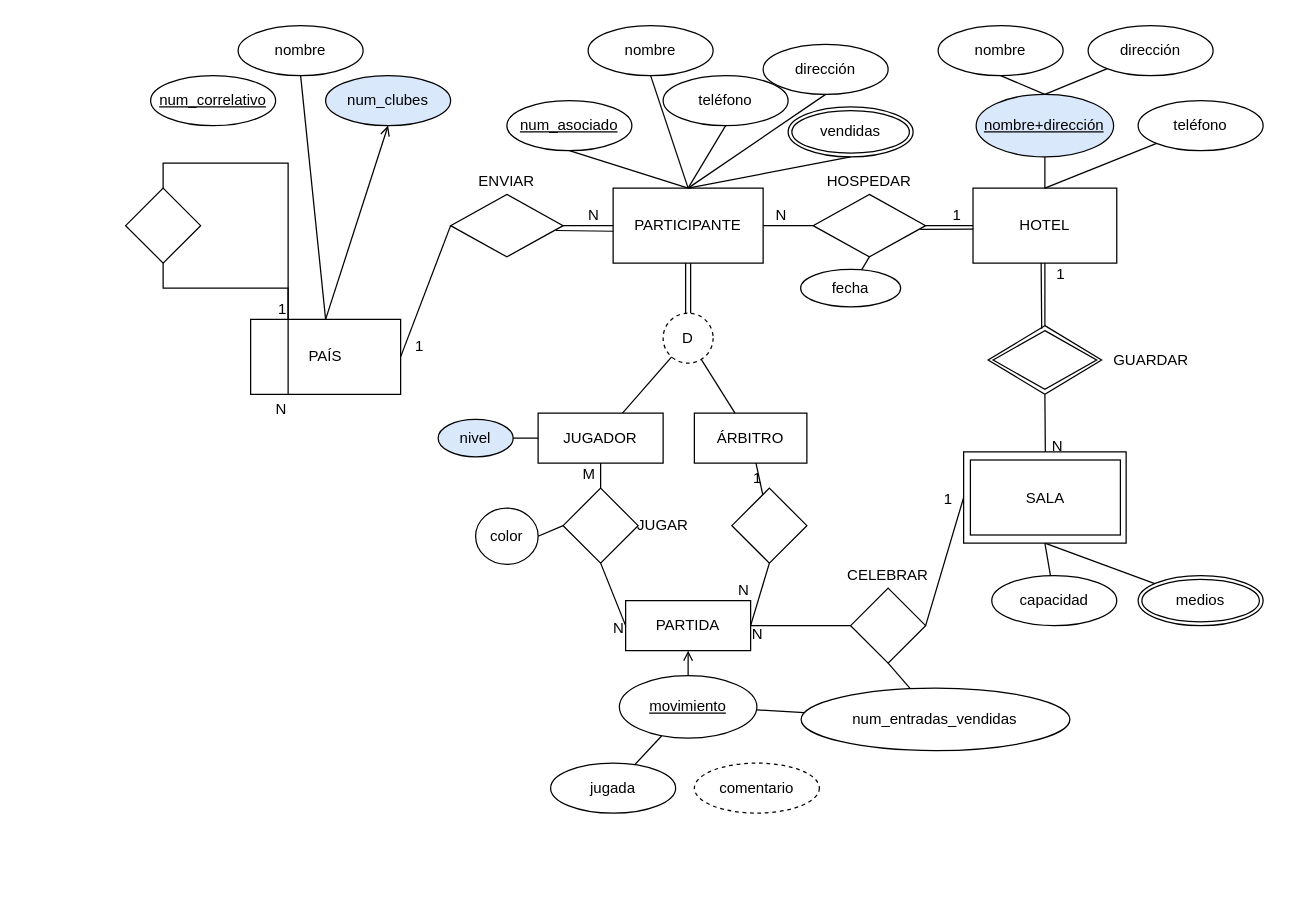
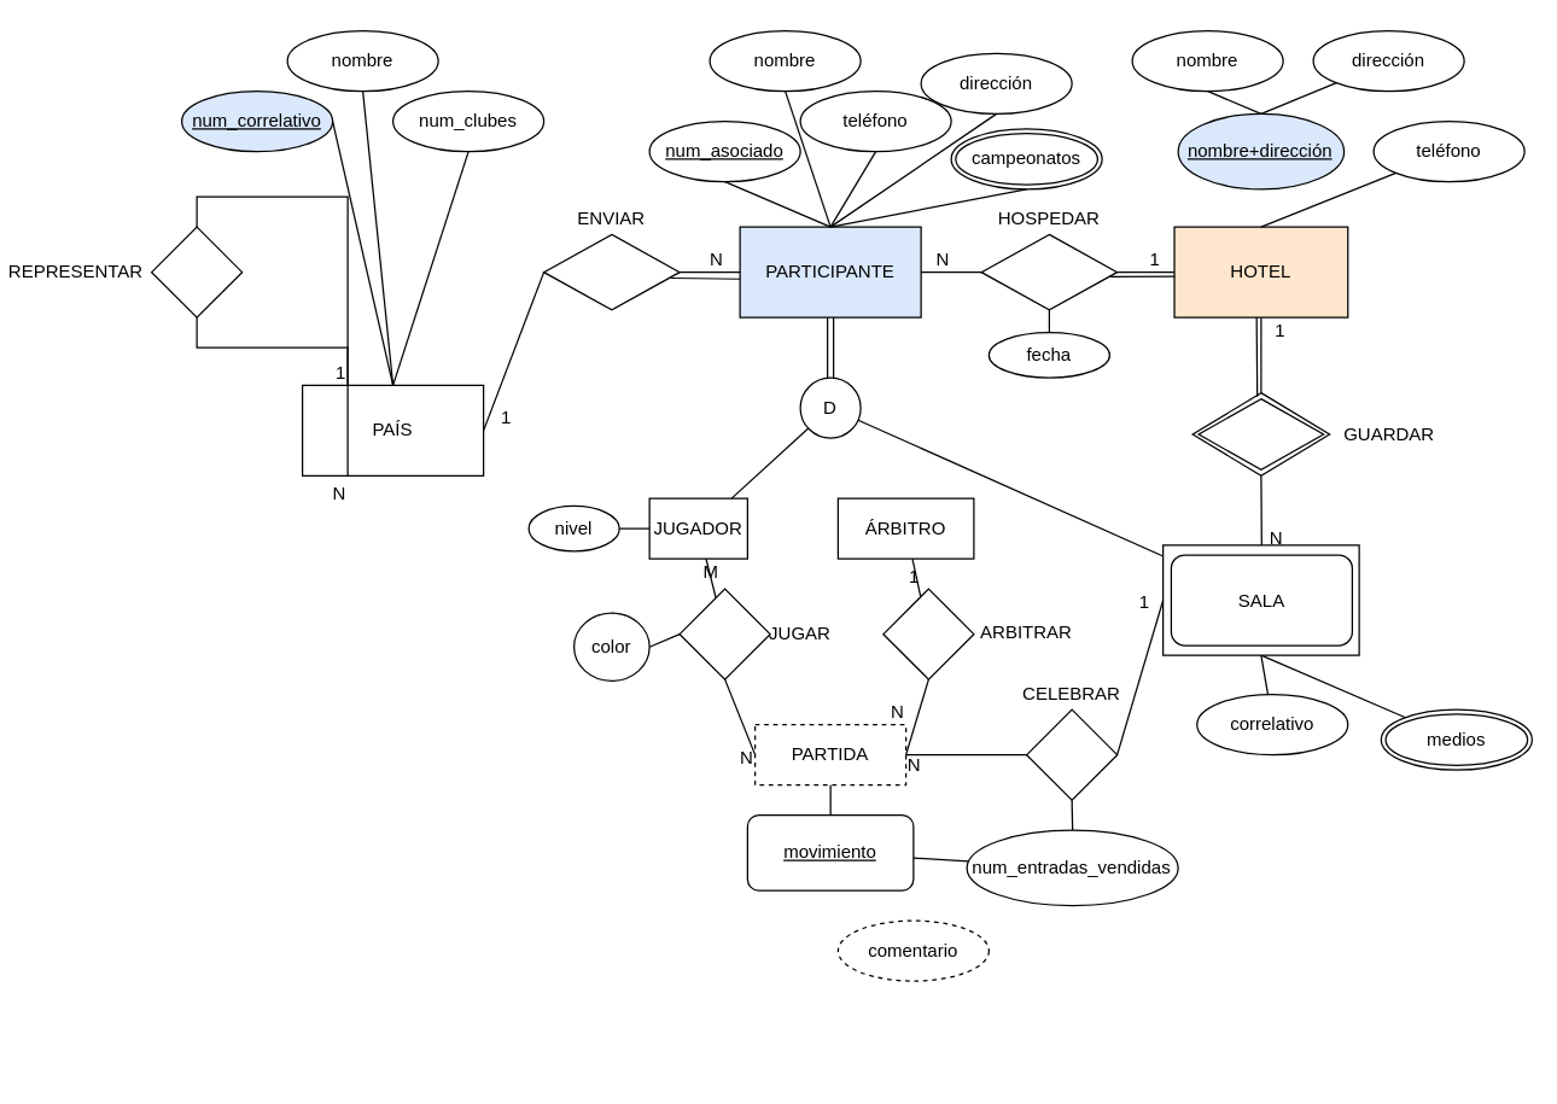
- <mxCell id="4" value="&lt;u&gt;num_correlativo&lt;/u&gt;" style="ellipse;whiteSpace=wrap;html=1;align=center;" parent="1" vertex="1"><mxGeometry x="120" y="60" width="100" height="40" as="geometry" /></mxCell>
+ <mxCell id="4" value="&lt;u&gt;num_correlativo&lt;/u&gt;" style="ellipse;whiteSpace=wrap;html=1;align=center;fillColor=#dae8fc;" parent="1" vertex="1"><mxGeometry x="120" y="60" width="100" height="40" as="geometry" /></mxCell>
- <mxCell id="3" value="num_clubes" style="ellipse;whiteSpace=wrap;html=1;align=center;fillColor=#dae8fc;" parent="1" vertex="1"><mxGeometry x="260" y="60" width="100" height="40" as="geometry" /></mxCell>
+ <mxCell id="3" value="num_clubes" style="ellipse;whiteSpace=wrap;html=1;align=center;" parent="1" vertex="1"><mxGeometry x="260" y="60" width="100" height="40" as="geometry" /></mxCell>
- <mxCell id="29" value="num_asociado" style="ellipse;whiteSpace=wrap;html=1;align=center;fontStyle=4;" parent="1" vertex="1"><mxGeometry x="405" y="80" width="100" height="40" as="geometry" /></mxCell>
+ <mxCell id="29" value="num_asociado" style="ellipse;whiteSpace=wrap;html=1;align=center;fontStyle=4;" parent="1" vertex="1"><mxGeometry x="430" y="80" width="100" height="40" as="geometry" /></mxCell>
- <mxCell id="6" value="" style="endArrow=open;html=1;rounded=0;entryX=0.5;entryY=1;entryDx=0;entryDy=0;exitX=0.5;exitY=0;exitDx=0;exitDy=0;" parent="1" source="2" target="3" edge="1"><mxGeometry width="50" height="50" relative="1" as="geometry"><mxPoint x="470" y="170" as="sourcePoint" /><mxPoint x="520" y="120" as="targetPoint" /></mxGeometry></mxCell>
+ <mxCell id="6" value="" style="endArrow=none;html=1;rounded=0;entryX=0.5;entryY=1;entryDx=0;entryDy=0;exitX=0.5;exitY=0;exitDx=0;exitDy=0;" parent="1" source="2" target="3" edge="1"><mxGeometry width="50" height="50" relative="1" as="geometry"><mxPoint x="470" y="170" as="sourcePoint" /><mxPoint x="520" y="120" as="targetPoint" /></mxGeometry></mxCell>
- <mxCell id="14" value="vendidas" style="ellipse;shape=doubleEllipse;margin=3;whiteSpace=wrap;html=1;align=center;" parent="1" vertex="1"><mxGeometry x="630" y="85" width="100" height="40" as="geometry" /></mxCell>
+ <mxCell id="14" value="campeonatos" style="ellipse;shape=doubleEllipse;margin=3;whiteSpace=wrap;html=1;align=center;" parent="1" vertex="1"><mxGeometry x="630" y="85" width="100" height="40" as="geometry" /></mxCell>
- <mxCell id="49" value="" style="endArrow=none;html=1;rounded=0;exitX=0.5;exitY=0;exitDx=0;exitDy=0;entryX=0.5;entryY=1;entryDx=0;entryDy=0;" parent="1" source="10" target="48" edge="1"><mxGeometry relative="1" as="geometry"><mxPoint x="840" y="260" as="sourcePoint" /><mxPoint x="1000" y="260" as="targetPoint" /></mxGeometry></mxCell>
+ <mxCell id="8" value="" style="endArrow=none;html=1;rounded=0;entryX=1;entryY=0.5;entryDx=0;entryDy=0;exitX=0.5;exitY=0;exitDx=0;exitDy=0;" parent="1" source="2" target="4" edge="1"><mxGeometry width="50" height="50" relative="1" as="geometry"><mxPoint x="280" y="170" as="sourcePoint" /><mxPoint x="370" y="100" as="targetPoint" /><Array as="points" /></mxGeometry></mxCell>
+ <mxCell id="13" value="REPRESENTAR" style="text;html=1;strokeColor=none;fillColor=none;align=center;verticalAlign=middle;whiteSpace=wrap;rounded=0;" parent="11" vertex="1"><mxGeometry y="15" width="60" height="30" as="geometry" /></mxCell>
- <mxCell id="9" value="PARTICIPANTE" style="whiteSpace=wrap;html=1;align=center;" parent="1" vertex="1"><mxGeometry x="490" y="150" width="120" height="60" as="geometry" /></mxCell>
+ <mxCell id="9" value="PARTICIPANTE" style="whiteSpace=wrap;html=1;align=center;fillColor=#dae8fc;" parent="1" vertex="1"><mxGeometry x="490" y="150" width="120" height="60" as="geometry" /></mxCell>
- <mxCell id="10" value="HOTEL" style="whiteSpace=wrap;html=1;align=center;" parent="1" vertex="1"><mxGeometry x="777.91" y="150" width="115" height="60" as="geometry" /></mxCell>
+ <mxCell id="10" value="HOTEL" style="whiteSpace=wrap;html=1;align=center;fillColor=#ffe6cc;" parent="1" vertex="1"><mxGeometry x="777.91" y="150" width="115" height="60" as="geometry" /></mxCell>
- <mxCell id="83" value="fecha" style="ellipse;whiteSpace=wrap;html=1;align=center;" parent="1" vertex="1"><mxGeometry x="640" y="215" width="80" height="30" as="geometry" /></mxCell>
+ <mxCell id="83" value="fecha" style="ellipse;whiteSpace=wrap;html=1;align=center;" parent="1" vertex="1"><mxGeometry x="655" y="220" width="80" height="30" as="geometry" /></mxCell>
- <mxCell id="15" value="D" style="ellipse;whiteSpace=wrap;html=1;aspect=fixed;dashed=1;" parent="1" vertex="1"><mxGeometry x="530" y="250" width="40" height="40" as="geometry" /></mxCell>
+ <mxCell id="15" value="D" style="ellipse;whiteSpace=wrap;html=1;aspect=fixed;" parent="1" vertex="1"><mxGeometry x="530" y="250" width="40" height="40" as="geometry" /></mxCell>
- <mxCell id="55" value="" style="endArrow=none;html=1;rounded=0;" parent="1" source="15" target="54" edge="1"><mxGeometry relative="1" as="geometry"><mxPoint x="850" y="160" as="sourcePoint" /><mxPoint x="935" y="124" as="targetPoint" /></mxGeometry></mxCell>
+ <mxCell id="55" value="" style="endArrow=none;html=1;rounded=0;" parent="1" source="15" target="105" edge="1"><mxGeometry relative="1" as="geometry"><mxPoint x="850" y="160" as="sourcePoint" /><mxPoint x="935" y="124" as="targetPoint" /></mxGeometry></mxCell>
- <mxCell id="57" value="nivel" style="ellipse;whiteSpace=wrap;html=1;align=center;fillColor=#dae8fc;" parent="1" vertex="1"><mxGeometry x="350" y="335" width="60" height="30" as="geometry" /></mxCell>
+ <mxCell id="57" value="nivel" style="ellipse;whiteSpace=wrap;html=1;align=center;" parent="1" vertex="1"><mxGeometry x="350" y="335" width="60" height="30" as="geometry" /></mxCell>
- <mxCell id="53" value="JUGADOR" style="whiteSpace=wrap;html=1;align=center;" parent="1" vertex="1"><mxGeometry x="430" y="330" width="100" height="40" as="geometry" /></mxCell>
+ <mxCell id="53" value="JUGADOR" style="whiteSpace=wrap;html=1;align=center;" parent="1" vertex="1"><mxGeometry x="430" y="330" width="65" height="40" as="geometry" /></mxCell>
- <mxCell id="73" value="M" style="resizable=0;html=1;whiteSpace=wrap;align=right;verticalAlign=bottom;" parent="1" connectable="0" vertex="1"><mxGeometry x="470" y="380" as="geometry"><mxPoint x="7" y="7" as="offset" /></mxGeometry></mxCell>
+ <mxCell id="73" value="M" style="resizable=0;html=1;whiteSpace=wrap;align=right;verticalAlign=bottom;fillColor=#ffe6cc;" parent="1" connectable="0" vertex="1"><mxGeometry x="470" y="380" as="geometry"><mxPoint x="7" y="7" as="offset" /></mxGeometry></mxCell>
- <mxCell id="105" value="SALA" style="whiteSpace=wrap;html=1;align=center;" parent="103" vertex="1"><mxGeometry x="5.41" y="6.5" width="120" height="60" as="geometry" /></mxCell>
+ <mxCell id="105" value="SALA" style="whiteSpace=wrap;html=1;align=center;rounded=1;" parent="103" vertex="1"><mxGeometry x="5.41" y="6.5" width="120" height="60" as="geometry" /></mxCell>
+ <mxCell id="65" value="ARBITRAR" style="text;html=1;strokeColor=none;fillColor=none;align=center;verticalAlign=middle;whiteSpace=wrap;rounded=0;" parent="63" vertex="1"><mxGeometry x="65" y="14" width="60" height="30" as="geometry" /></mxCell>
- <mxCell id="95" value="capacidad" style="ellipse;whiteSpace=wrap;html=1;align=center;" parent="1" vertex="1"><mxGeometry x="792.91" y="460" width="100" height="40" as="geometry" /></mxCell>
+ <mxCell id="95" value="correlativo" style="ellipse;whiteSpace=wrap;html=1;align=center;" parent="1" vertex="1"><mxGeometry x="792.91" y="460" width="100" height="40" as="geometry" /></mxCell>
- <mxCell id="79" value="medios" style="ellipse;shape=doubleEllipse;margin=3;whiteSpace=wrap;html=1;align=center;" parent="1" vertex="1"><mxGeometry x="910" y="460" width="100" height="40" as="geometry" /></mxCell>
+ <mxCell id="79" value="medios" style="ellipse;shape=doubleEllipse;margin=3;whiteSpace=wrap;html=1;align=center;" parent="1" vertex="1"><mxGeometry x="915" y="470" width="100" height="40" as="geometry" /></mxCell>
- <mxCell id="59" value="PARTIDA" style="whiteSpace=wrap;html=1;align=center;" parent="1" vertex="1"><mxGeometry x="500" y="480" width="100" height="40" as="geometry" /></mxCell>
+ <mxCell id="59" value="PARTIDA" style="whiteSpace=wrap;html=1;align=center;dashed=1;" parent="1" vertex="1"><mxGeometry x="500" y="480" width="100" height="40" as="geometry" /></mxCell>
- <mxCell id="91" value="" style="endArrow=open;html=1;rounded=0;entryX=0.5;entryY=1;entryDx=0;entryDy=0;exitX=0.5;exitY=0;exitDx=0;exitDy=0;" parent="1" source="90" target="59" edge="1"><mxGeometry relative="1" as="geometry"><mxPoint x="320" y="640" as="sourcePoint" /><mxPoint x="480" y="640" as="targetPoint" /></mxGeometry></mxCell>
+ <mxCell id="91" value="" style="endArrow=none;html=1;rounded=0;entryX=0.5;entryY=1;entryDx=0;entryDy=0;exitX=0.5;exitY=0;exitDx=0;exitDy=0;" parent="1" source="90" target="59" edge="1"><mxGeometry relative="1" as="geometry"><mxPoint x="320" y="640" as="sourcePoint" /><mxPoint x="480" y="640" as="targetPoint" /></mxGeometry></mxCell>
- <mxCell id="90" value="&lt;u&gt;movimiento&lt;/u&gt;" style="ellipse;whiteSpace=wrap;html=1;align=center;" parent="1" vertex="1"><mxGeometry x="495" y="540" width="110" height="50" as="geometry" /></mxCell>
+ <mxCell id="90" value="&lt;u&gt;movimiento&lt;/u&gt;" style="whiteSpace=wrap;html=1;align=center;rounded=1;" parent="1" vertex="1"><mxGeometry x="495" y="540" width="110" height="50" as="geometry" /></mxCell>
- <mxCell id="94" value="num_entradas_vendidas" style="ellipse;whiteSpace=wrap;html=1;align=center;" parent="1" vertex="1"><mxGeometry x="640.41" y="550" width="215" height="50" as="geometry" /></mxCell>
+ <mxCell id="94" value="num_entradas_vendidas" style="ellipse;whiteSpace=wrap;html=1;align=center;" parent="1" vertex="1"><mxGeometry x="640.41" y="550" width="140" height="50" as="geometry" /></mxCell>
- <mxCell id="92" value="" style="endArrow=none;html=1;rounded=0;" parent="1" source="90" target="88" edge="1"><mxGeometry relative="1" as="geometry"><mxPoint x="560" y="550" as="sourcePoint" /><mxPoint x="560" y="530" as="targetPoint" /></mxGeometry></mxCell>
- <mxCell id="88" value="jugada" style="ellipse;whiteSpace=wrap;html=1;align=center;" parent="1" vertex="1"><mxGeometry x="440" y="610" width="100" height="40" as="geometry" /></mxCell>
